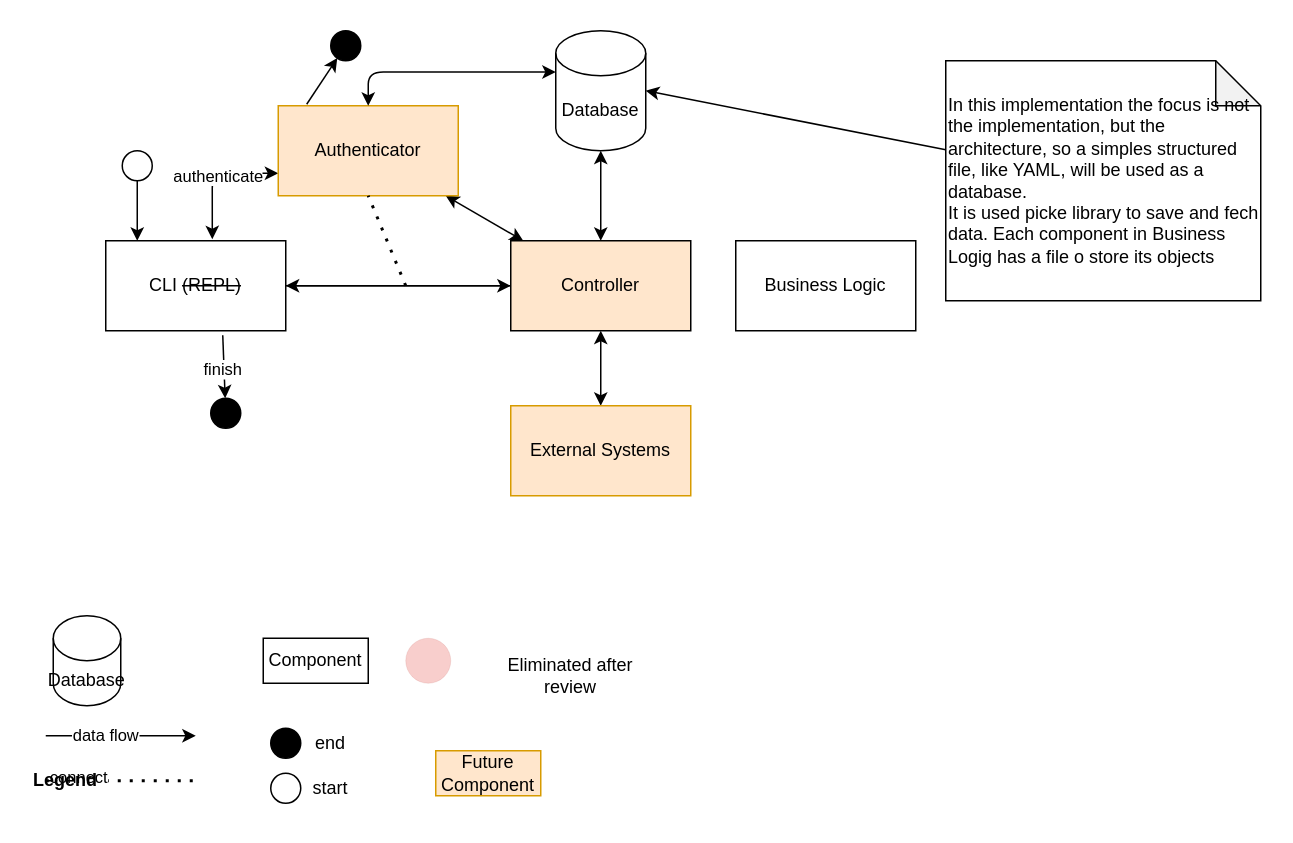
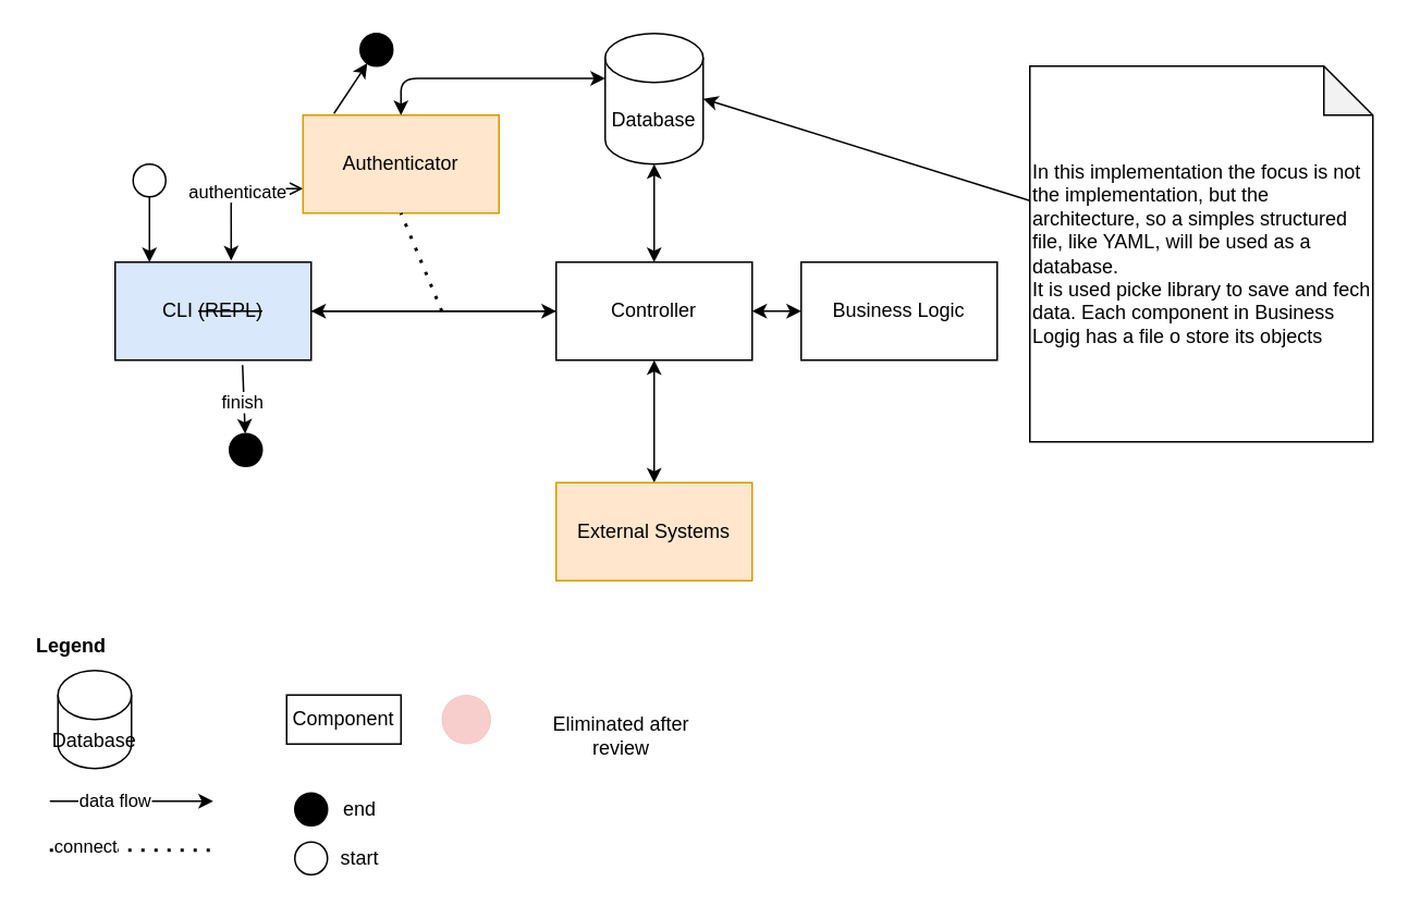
- <mxCell id="3" style="edgeStyle=orthogonalEdgeStyle;html=1;entryX=0;entryY=0.75;entryDx=0;entryDy=0;elbow=vertical;startArrow=classic;startFill=1;exitX=0.592;exitY=-0.017;exitDx=0;exitDy=0;exitPerimeter=0;" parent="1" source="5" target="21" edge="1"><mxGeometry relative="1" as="geometry" /></mxCell>
+ <mxCell id="3" style="edgeStyle=orthogonalEdgeStyle;html=1;entryX=0;entryY=0.75;entryDx=0;entryDy=0;elbow=vertical;startArrow=classic;startFill=1;exitX=0.592;exitY=-0.017;exitDx=0;exitDy=0;exitPerimeter=0;endArrow=open;" parent="1" source="5" target="21" edge="1"><mxGeometry relative="1" as="geometry" /></mxCell>
- <mxCell id="38" value="In this implementation the focus is not the implementation, but the architecture, so a simples structured file, like YAML, will be used as a database.&lt;div&gt;It is used picke library to save and fech data. Each component in Business Logig has a file o store its objects&lt;/div&gt;" style="shape=note;whiteSpace=wrap;html=1;backgroundOutline=1;darkOpacity=0.05;align=left;" parent="1" vertex="1"><mxGeometry x="630" y="40" width="210" height="160" as="geometry" /></mxCell>
+ <mxCell id="38" value="In this implementation the focus is not the implementation, but the architecture, so a simples structured file, like YAML, will be used as a database.&lt;div&gt;It is used picke library to save and fech data. Each component in Business Logig has a file o store its objects&lt;/div&gt;" style="shape=note;whiteSpace=wrap;html=1;backgroundOutline=1;darkOpacity=0.05;align=left;" parent="1" vertex="1"><mxGeometry x="630" y="40" width="210" height="230" as="geometry" /></mxCell>
- <mxCell id="6" style="edgeStyle=none;html=1;startArrow=classic;startFill=1;" parent="1" source="10" target="21" edge="1"><mxGeometry relative="1" as="geometry"><mxPoint x="530" y="330" as="targetPoint" /></mxGeometry></mxCell>
+ <mxCell id="6" style="edgeStyle=none;html=1;entryX=0;entryY=0.5;entryDx=0;entryDy=0;startArrow=classic;startFill=1;" parent="1" source="10" target="11" edge="1"><mxGeometry relative="1" as="geometry"><mxPoint x="530" y="330" as="targetPoint" /></mxGeometry></mxCell>
- <mxCell id="5" value="CLI &lt;strike&gt;(REPL)&lt;/strike&gt;" style="rounded=0;whiteSpace=wrap;html=1;" parent="1" vertex="1"><mxGeometry x="70" y="160" width="120" height="60" as="geometry" /></mxCell>
+ <mxCell id="5" value="CLI &lt;strike&gt;(REPL)&lt;/strike&gt;" style="rounded=0;whiteSpace=wrap;html=1;fillColor=#dae8fc;" parent="1" vertex="1"><mxGeometry x="70" y="160" width="120" height="60" as="geometry" /></mxCell>
- <mxCell id="10" value="Controller" style="rounded=0;whiteSpace=wrap;html=1;fillColor=#ffe6cc;" parent="1" vertex="1"><mxGeometry x="340" y="160" width="120" height="60" as="geometry" /></mxCell>
+ <mxCell id="10" value="Controller" style="rounded=0;whiteSpace=wrap;html=1;" parent="1" vertex="1"><mxGeometry x="340" y="160" width="120" height="60" as="geometry" /></mxCell>
- <mxCell id="20" value="External Systems" style="rounded=0;whiteSpace=wrap;html=1;fillStyle=solid;fillColor=#ffe6cc;strokeColor=#d79b00;gradientDirection=north;" parent="1" vertex="1"><mxGeometry x="340" y="270" width="120" height="60" as="geometry" /></mxCell>
+ <mxCell id="20" value="External Systems" style="rounded=0;whiteSpace=wrap;html=1;fillStyle=solid;fillColor=#ffe6cc;strokeColor=#d79b00;gradientDirection=north;" parent="1" vertex="1"><mxGeometry x="340" y="295" width="120" height="60" as="geometry" /></mxCell>
- <mxCell id="34" value="Future Component" style="rounded=0;whiteSpace=wrap;html=1;fillStyle=auto;fillColor=#ffe6cc;strokeColor=#d79b00;" parent="1" vertex="1"><mxGeometry x="290" y="500" width="70" height="30" as="geometry" /></mxCell>
- <mxCell id="37" value="&lt;b&gt;Legend&lt;/b&gt;" style="text;html=1;align=left;verticalAlign=middle;whiteSpace=wrap;rounded=0;" parent="1" vertex="1"><mxGeometry x="20" y="505" width="110" height="30" as="geometry" /></mxCell>
+ <mxCell id="37" value="&lt;b&gt;Legend&lt;/b&gt;" style="text;html=1;align=left;verticalAlign=middle;whiteSpace=wrap;rounded=0;" parent="1" vertex="1"><mxGeometry x="20" y="380" width="110" height="30" as="geometry" /></mxCell>
